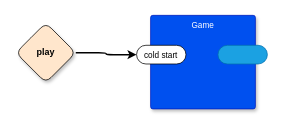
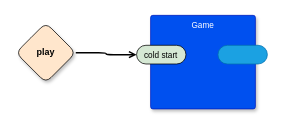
- <mxCell id="6" style="edgeStyle=orthogonalEdgeStyle;rounded=1;orthogonalLoop=1;jettySize=auto;html=1;exitX=1;exitY=0.5;exitDx=0;exitDy=0;exitPerimeter=0;entryX=0;entryY=0.5;entryDx=0;entryDy=0;entryPerimeter=0;curved=0;strokeWidth=2;" parent="1" source="5" target="3" edge="1"><mxGeometry relative="1" as="geometry" /></mxCell>
+ <mxCell id="6" style="edgeStyle=orthogonalEdgeStyle;rounded=1;orthogonalLoop=1;jettySize=auto;html=1;exitX=1;exitY=0.5;exitDx=0;exitDy=0;exitPerimeter=0;entryX=0;entryY=0.5;entryDx=0;entryDy=0;entryPerimeter=0;curved=0;strokeWidth=2;endArrow=open;" parent="1" source="5" target="3" edge="1"><mxGeometry relative="1" as="geometry" /></mxCell>
- <mxCell id="3" value="cold start" style="rounded=1;whiteSpace=wrap;html=1;sketch=0;points=[[0,0.5,0,0,0],[1,0.5,0,0,0]];arcSize=50;fontFamily=Helvetica;fontSize=11;fontColor=default;" parent="2" vertex="1"><mxGeometry x="-18.75" y="40" width="66" height="25" as="geometry" /></mxCell>
+ <mxCell id="3" value="cold start" style="rounded=1;whiteSpace=wrap;html=1;sketch=0;points=[[0,0.5,0,0,0],[1,0.5,0,0,0]];arcSize=50;fontFamily=Helvetica;fontSize=11;fontColor=default;fillColor=#d5e8d4;" parent="2" vertex="1"><mxGeometry x="-18.75" y="40" width="66" height="25" as="geometry" /></mxCell>
